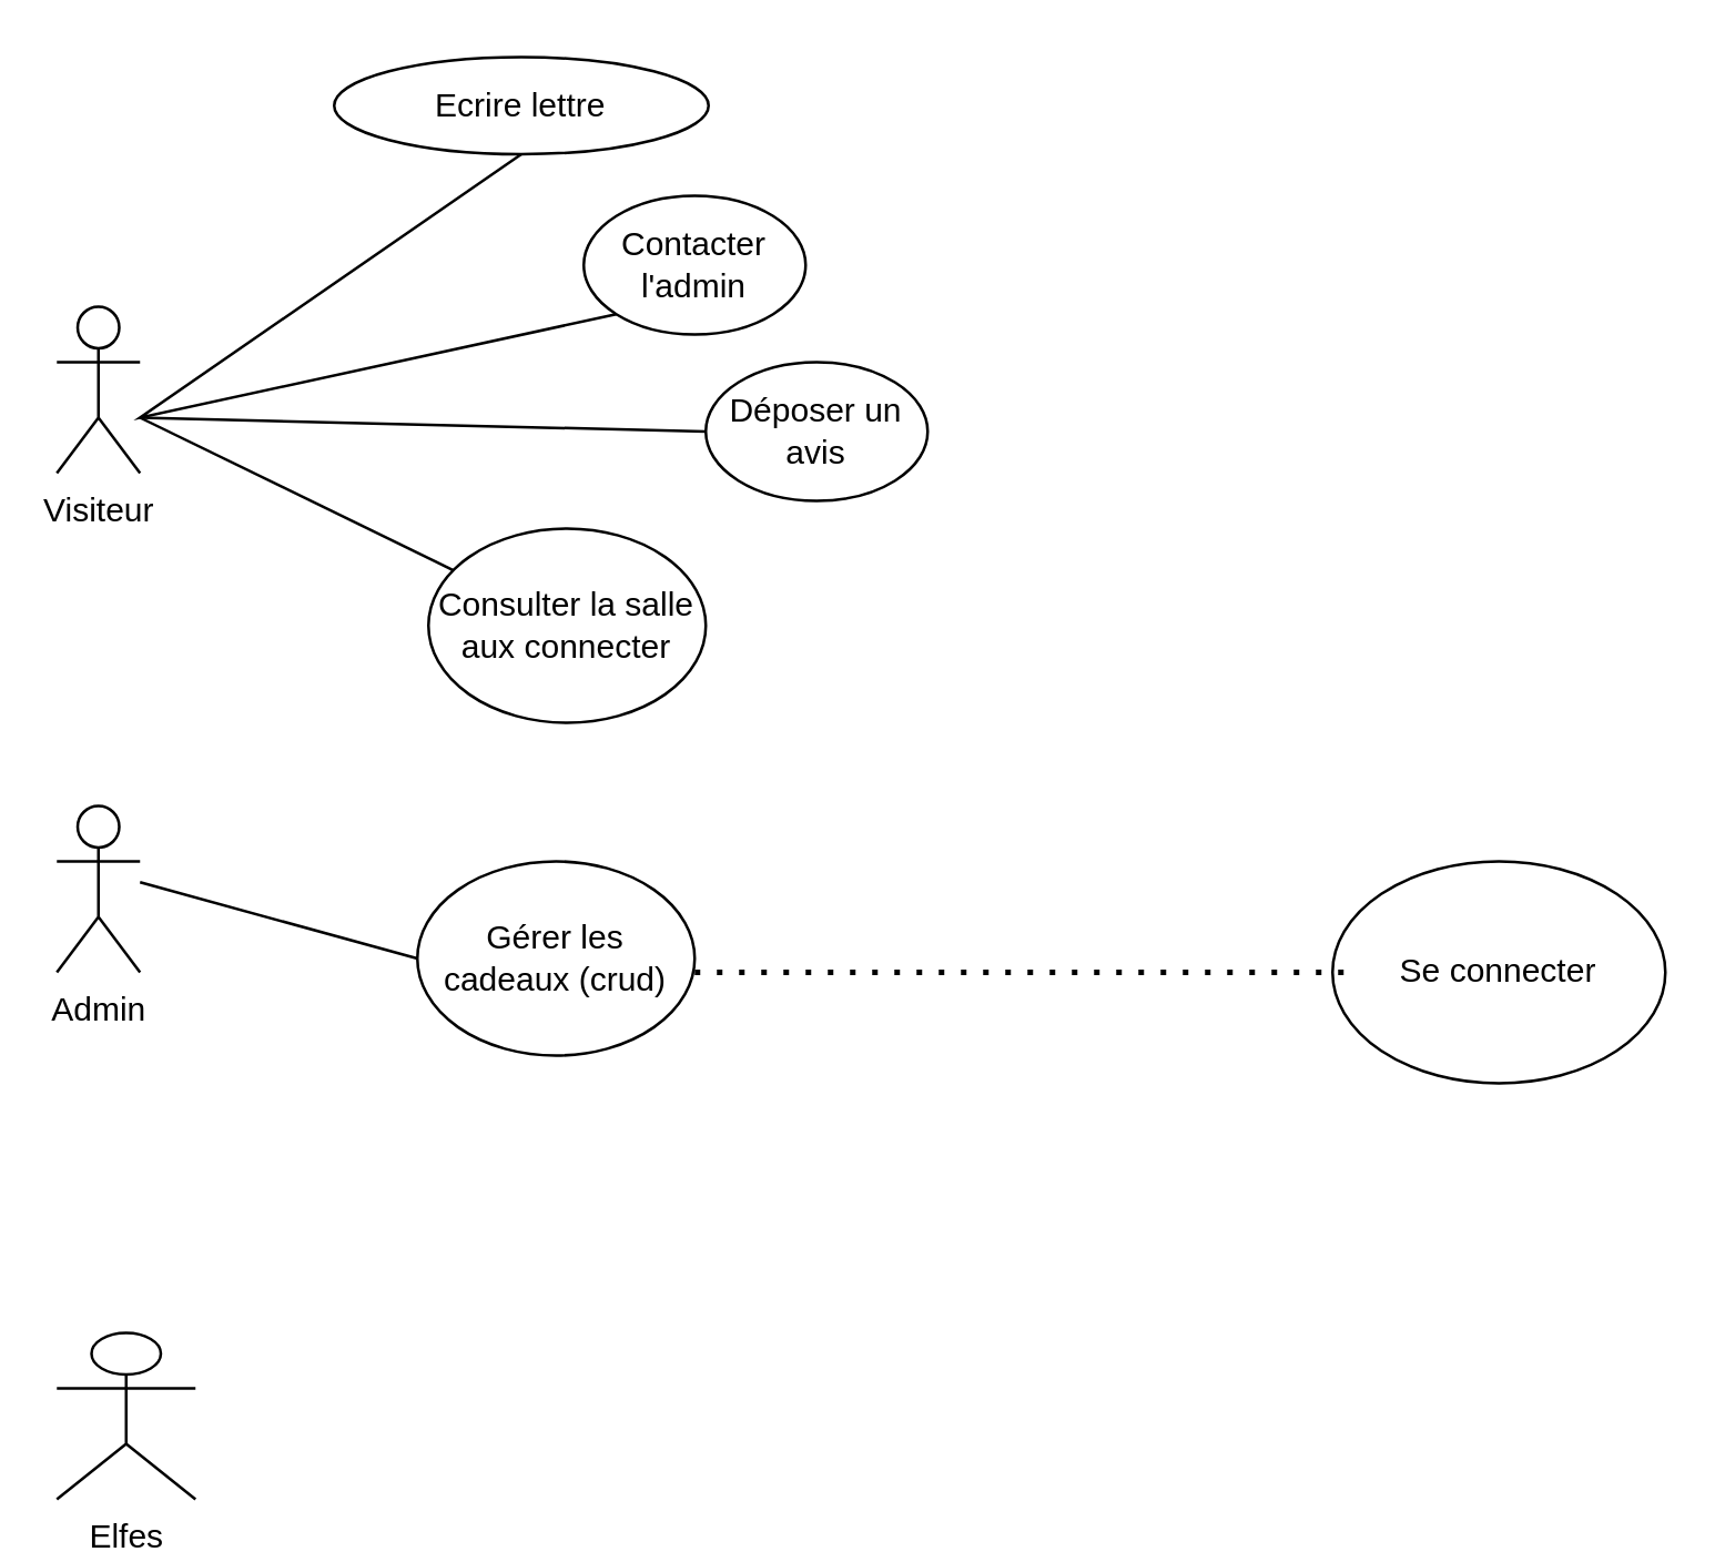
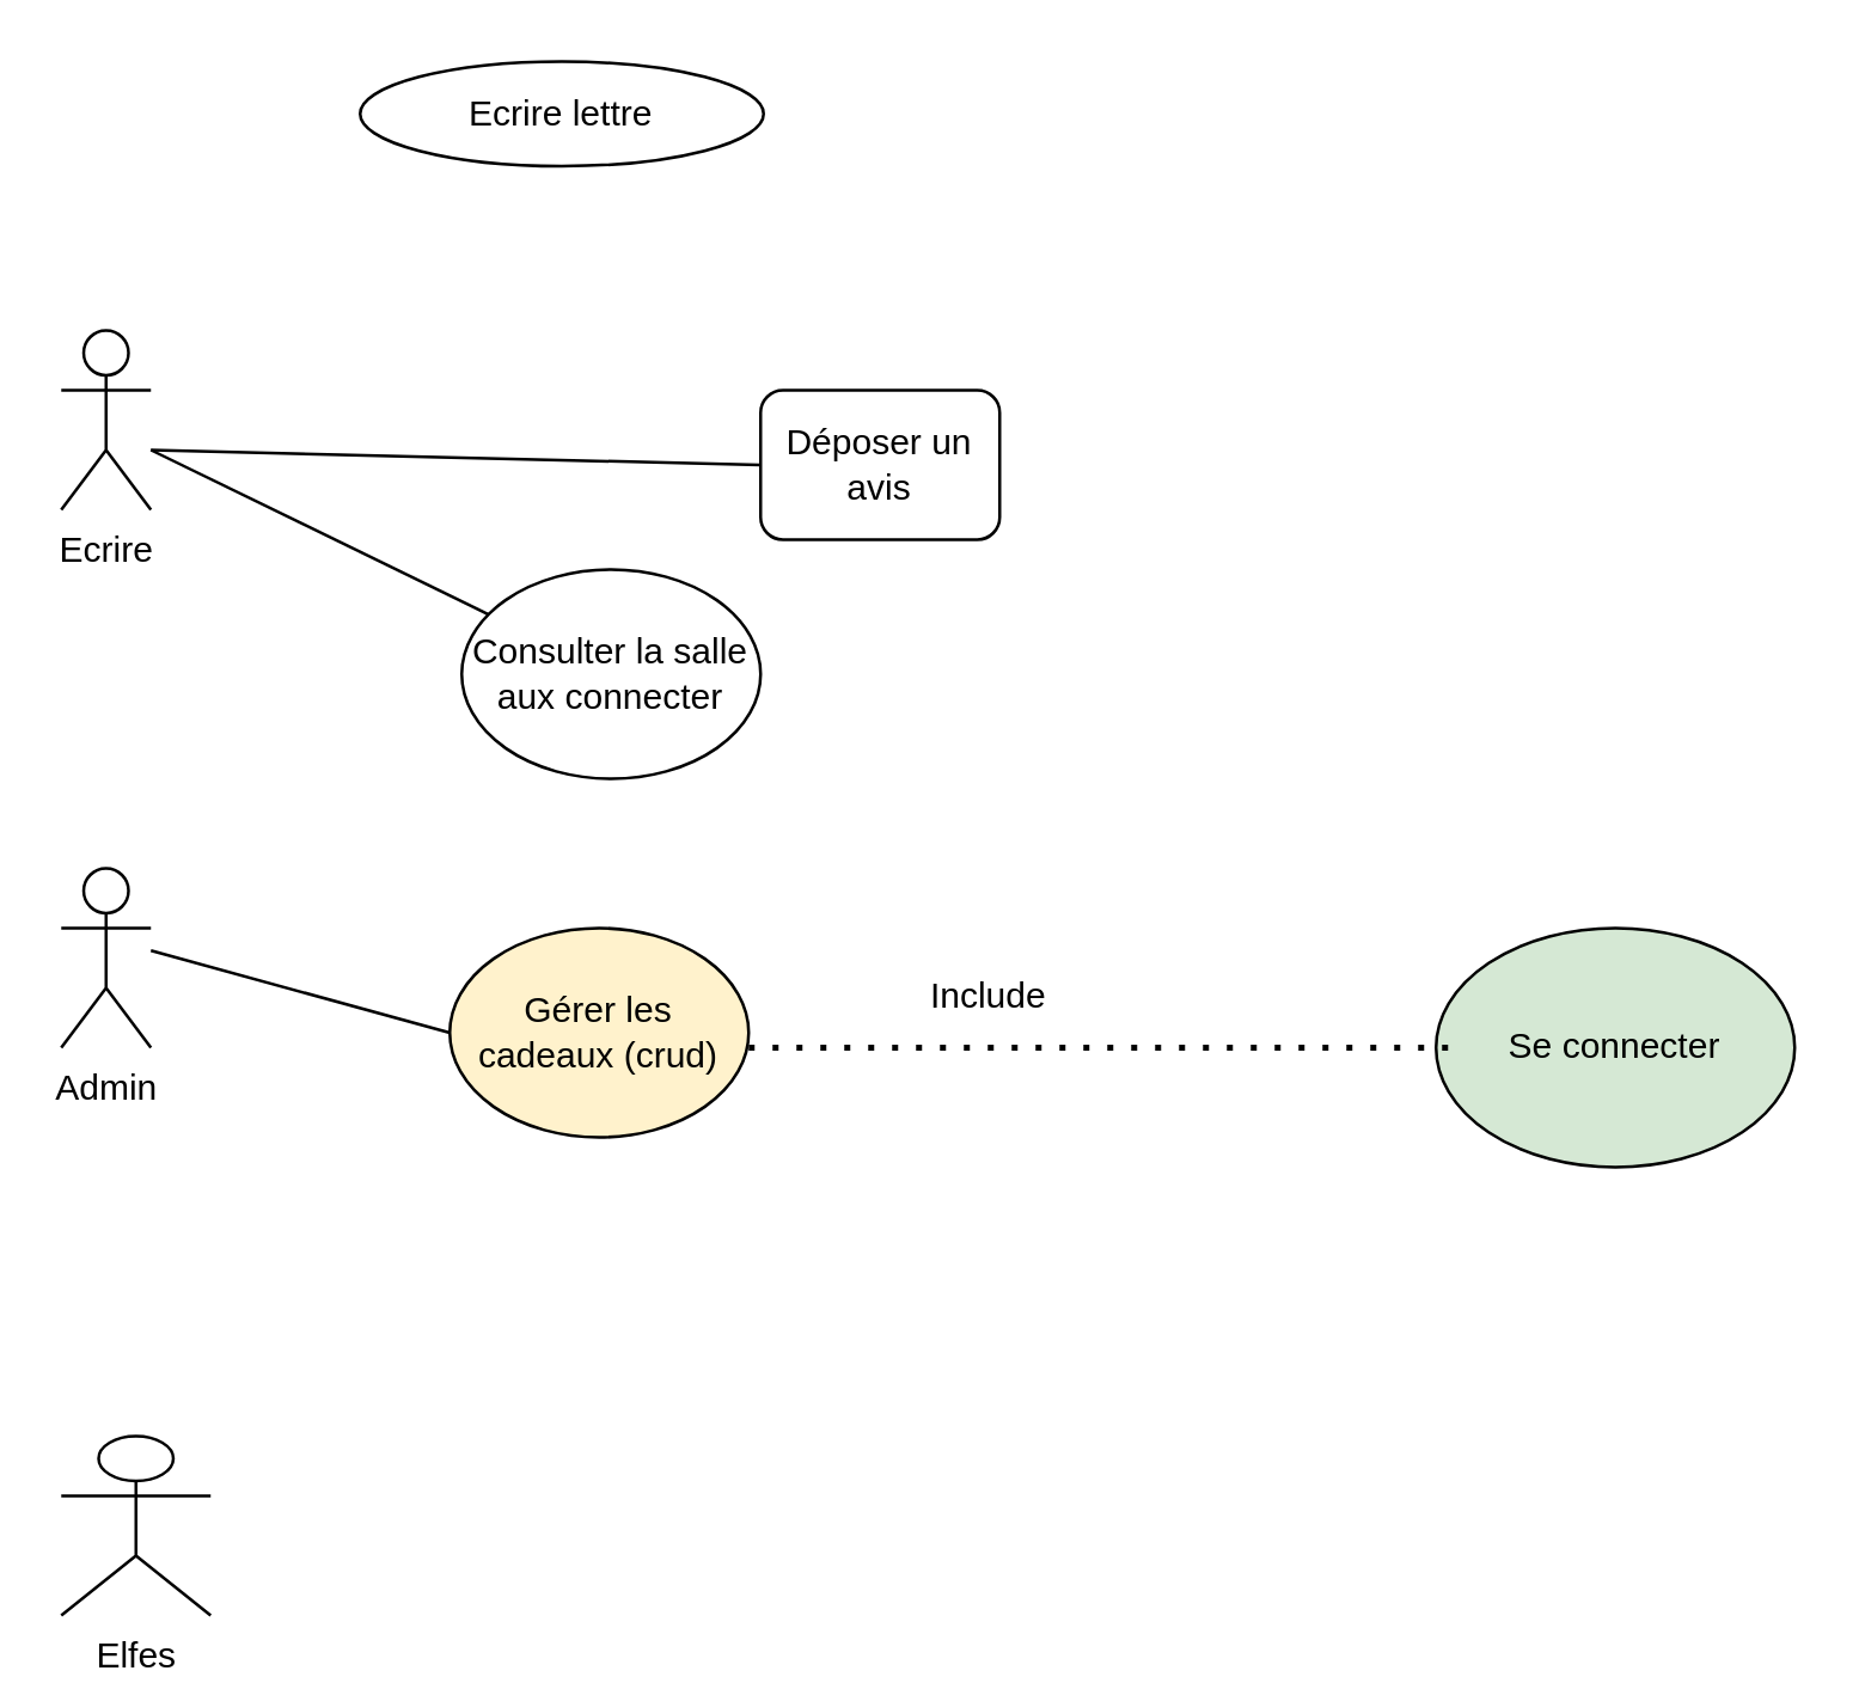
- <mxCell id="7" value="Contacter l'admin" style="ellipse;whiteSpace=wrap;html=1;" parent="1" vertex="1"><mxGeometry x="210" y="70" width="80" height="50" as="geometry" /></mxCell>
- <mxCell id="11" value="" style="endArrow=none;html=1;rounded=0;entryX=0.5;entryY=1;entryDx=0;entryDy=0;exitX=0;exitY=1;exitDx=0;exitDy=0;" edge="1" parent="1" source="7" target="6"><mxGeometry width="50" height="50" relative="1" as="geometry"><mxPoint x="310" y="440" as="sourcePoint" /><mxPoint x="360" y="390" as="targetPoint" /><Array as="points"><mxPoint x="50" y="150" /></Array></mxGeometry></mxCell>
- <mxCell id="8" value="Déposer un avis" style="ellipse;whiteSpace=wrap;html=1;" parent="1" vertex="1"><mxGeometry x="254" y="130" width="80" height="50" as="geometry" /></mxCell>
+ <mxCell id="8" value="Déposer un avis" style="whiteSpace=wrap;html=1;rounded=1;" parent="1" vertex="1"><mxGeometry x="254" y="130" width="80" height="50" as="geometry" /></mxCell>
- <mxCell id="2" value="Visiteur" style="shape=umlActor;verticalLabelPosition=bottom;verticalAlign=top;html=1;outlineConnect=0;" parent="1" vertex="1"><mxGeometry x="20" y="110" width="30" height="60" as="geometry" /></mxCell>
+ <mxCell id="2" value="Ecrire" style="shape=umlActor;verticalLabelPosition=bottom;verticalAlign=top;html=1;outlineConnect=0;" parent="1" vertex="1"><mxGeometry x="20" y="110" width="30" height="60" as="geometry" /></mxCell>
+ <mxCell id="16" value="Include" style="text;html=1;align=center;verticalAlign=middle;resizable=0;points=[];autosize=1;strokeColor=none;fillColor=none;" vertex="1" parent="1"><mxGeometry x="300" y="318" width="60" height="30" as="geometry" /></mxCell>
- <mxCell id="10" value="Gérer les cadeaux (crud)" style="ellipse;whiteSpace=wrap;html=1;" vertex="1" parent="1"><mxGeometry x="150" y="310" width="100" height="70" as="geometry" /></mxCell>
+ <mxCell id="10" value="Gérer les cadeaux (crud)" style="ellipse;whiteSpace=wrap;html=1;fillColor=#fff2cc;" vertex="1" parent="1"><mxGeometry x="150" y="310" width="100" height="70" as="geometry" /></mxCell>
- <mxCell id="5" value="Se connecter" style="ellipse;whiteSpace=wrap;html=1;" parent="1" vertex="1"><mxGeometry x="480" y="310" width="120" height="80" as="geometry" /></mxCell>
+ <mxCell id="5" value="Se connecter" style="ellipse;whiteSpace=wrap;html=1;fillColor=#d5e8d4;" parent="1" vertex="1"><mxGeometry x="480" y="310" width="120" height="80" as="geometry" /></mxCell>
